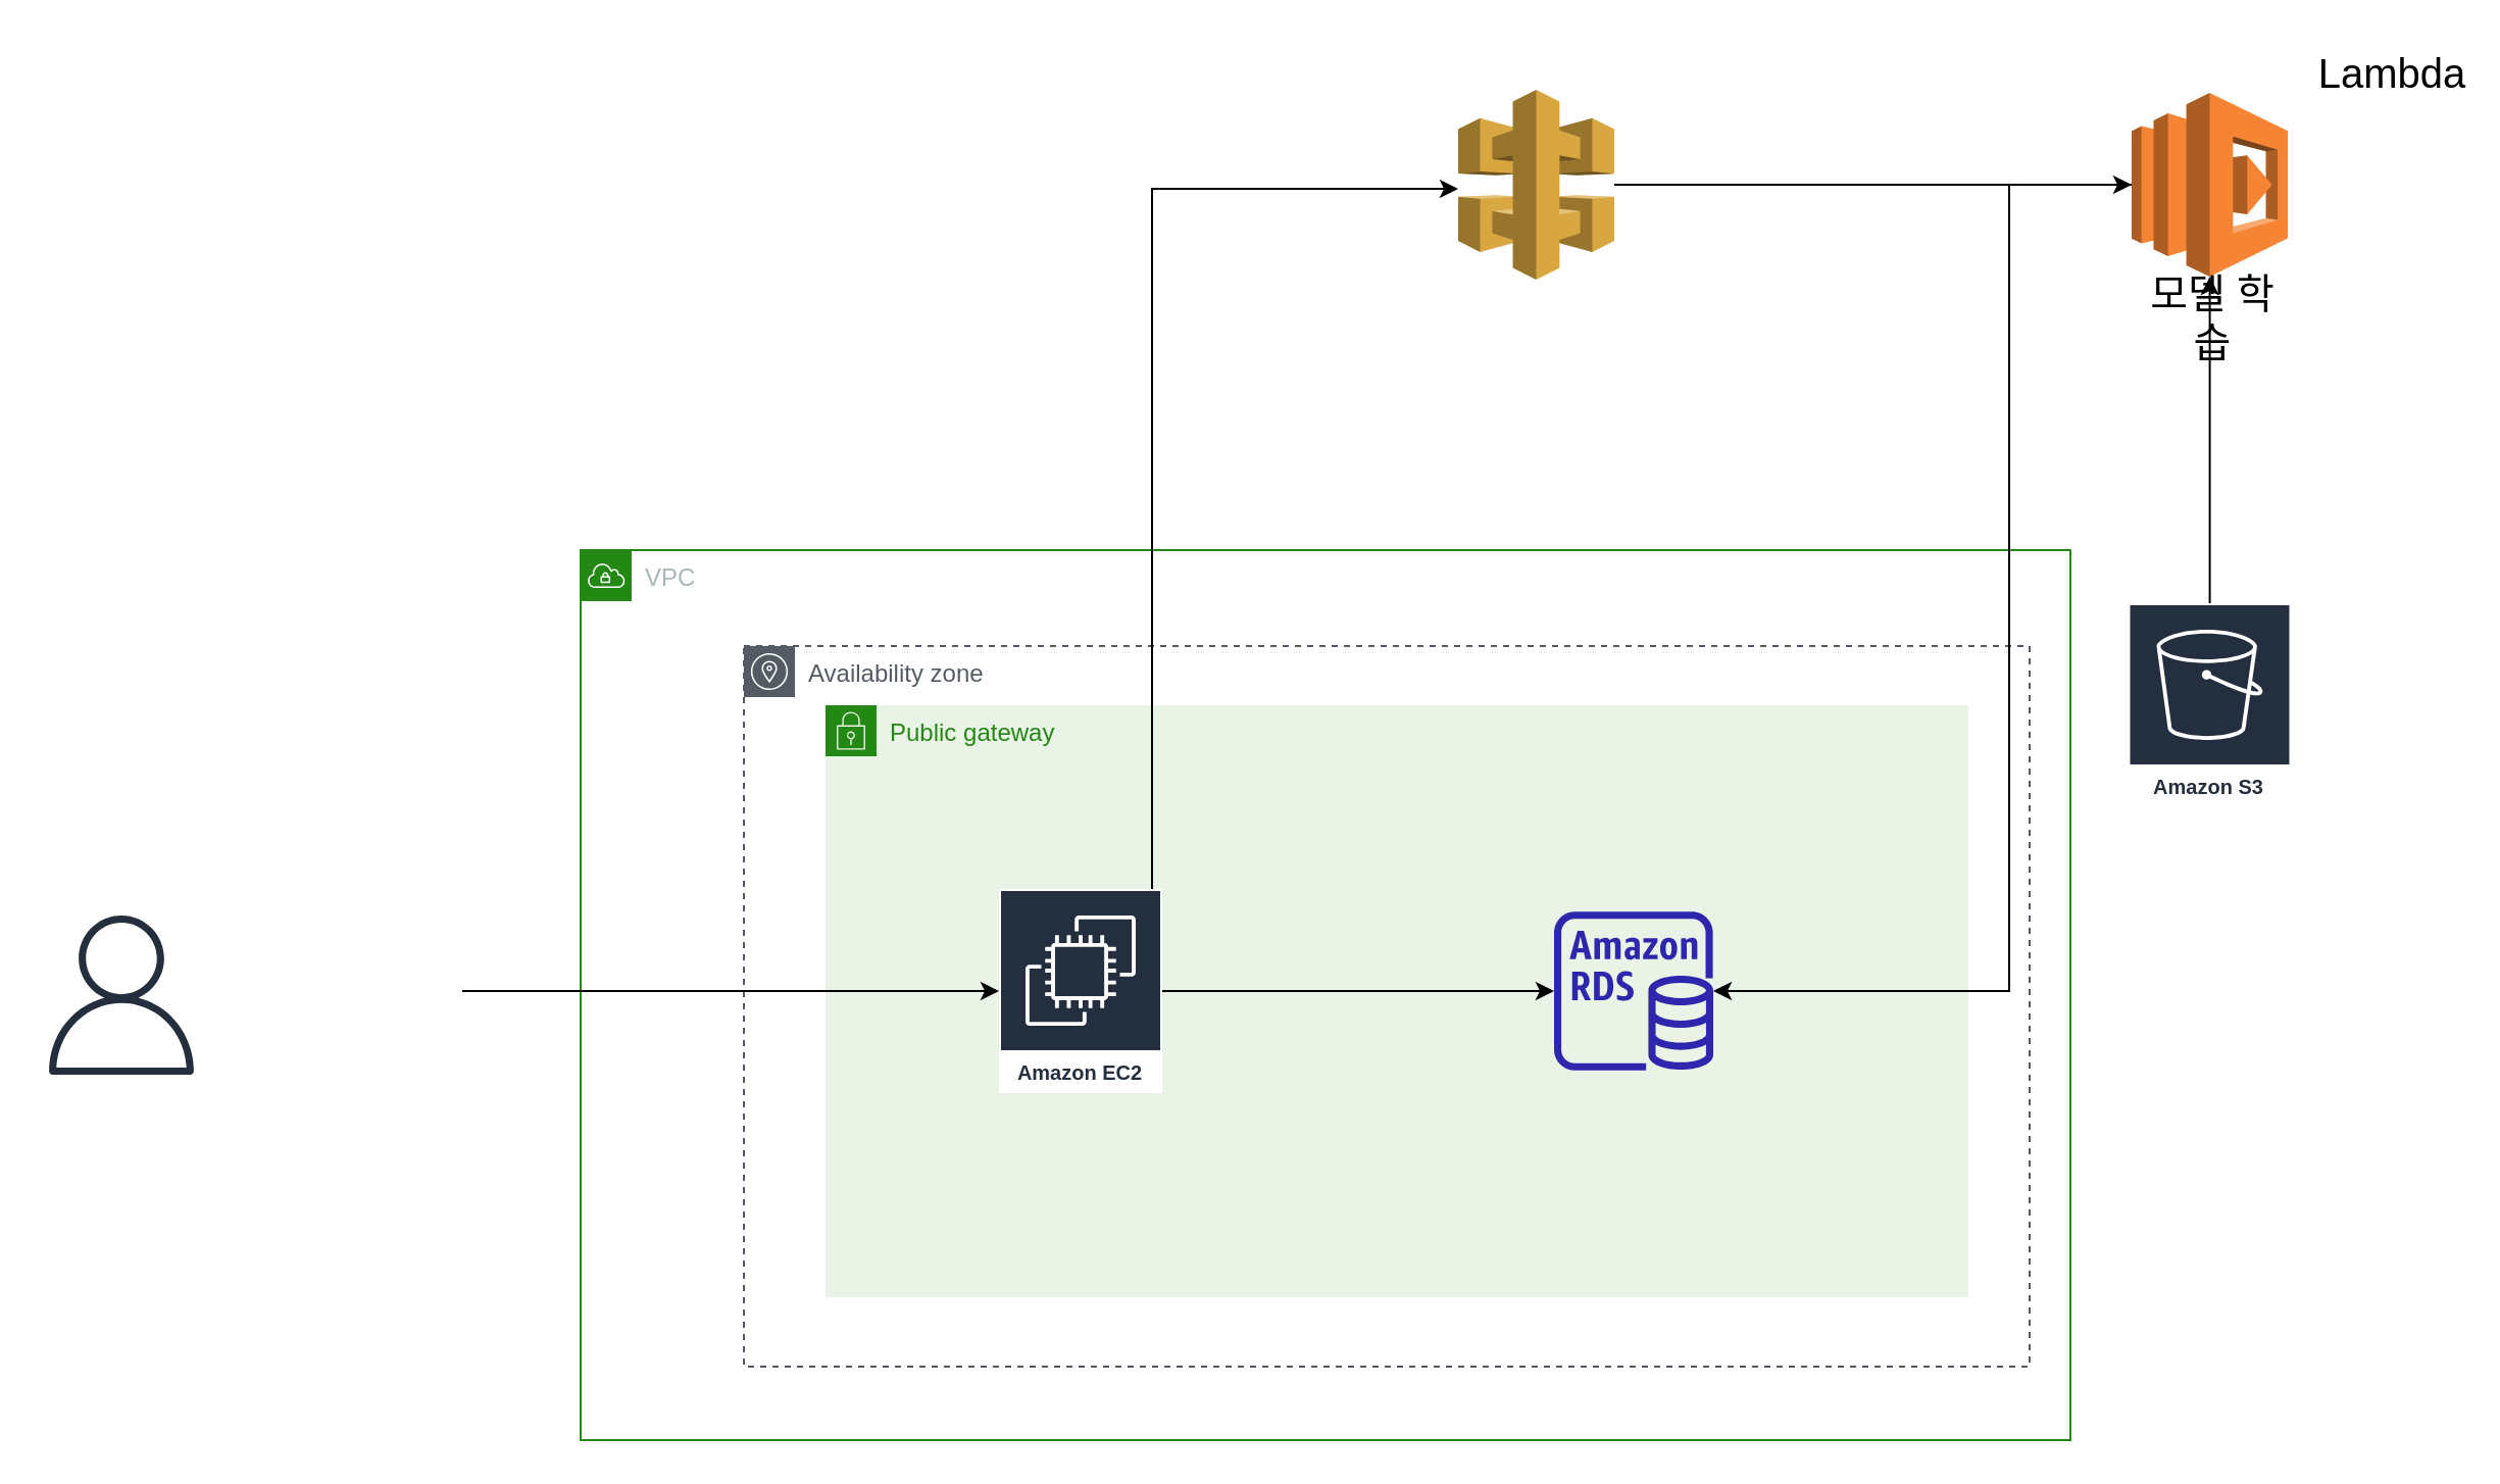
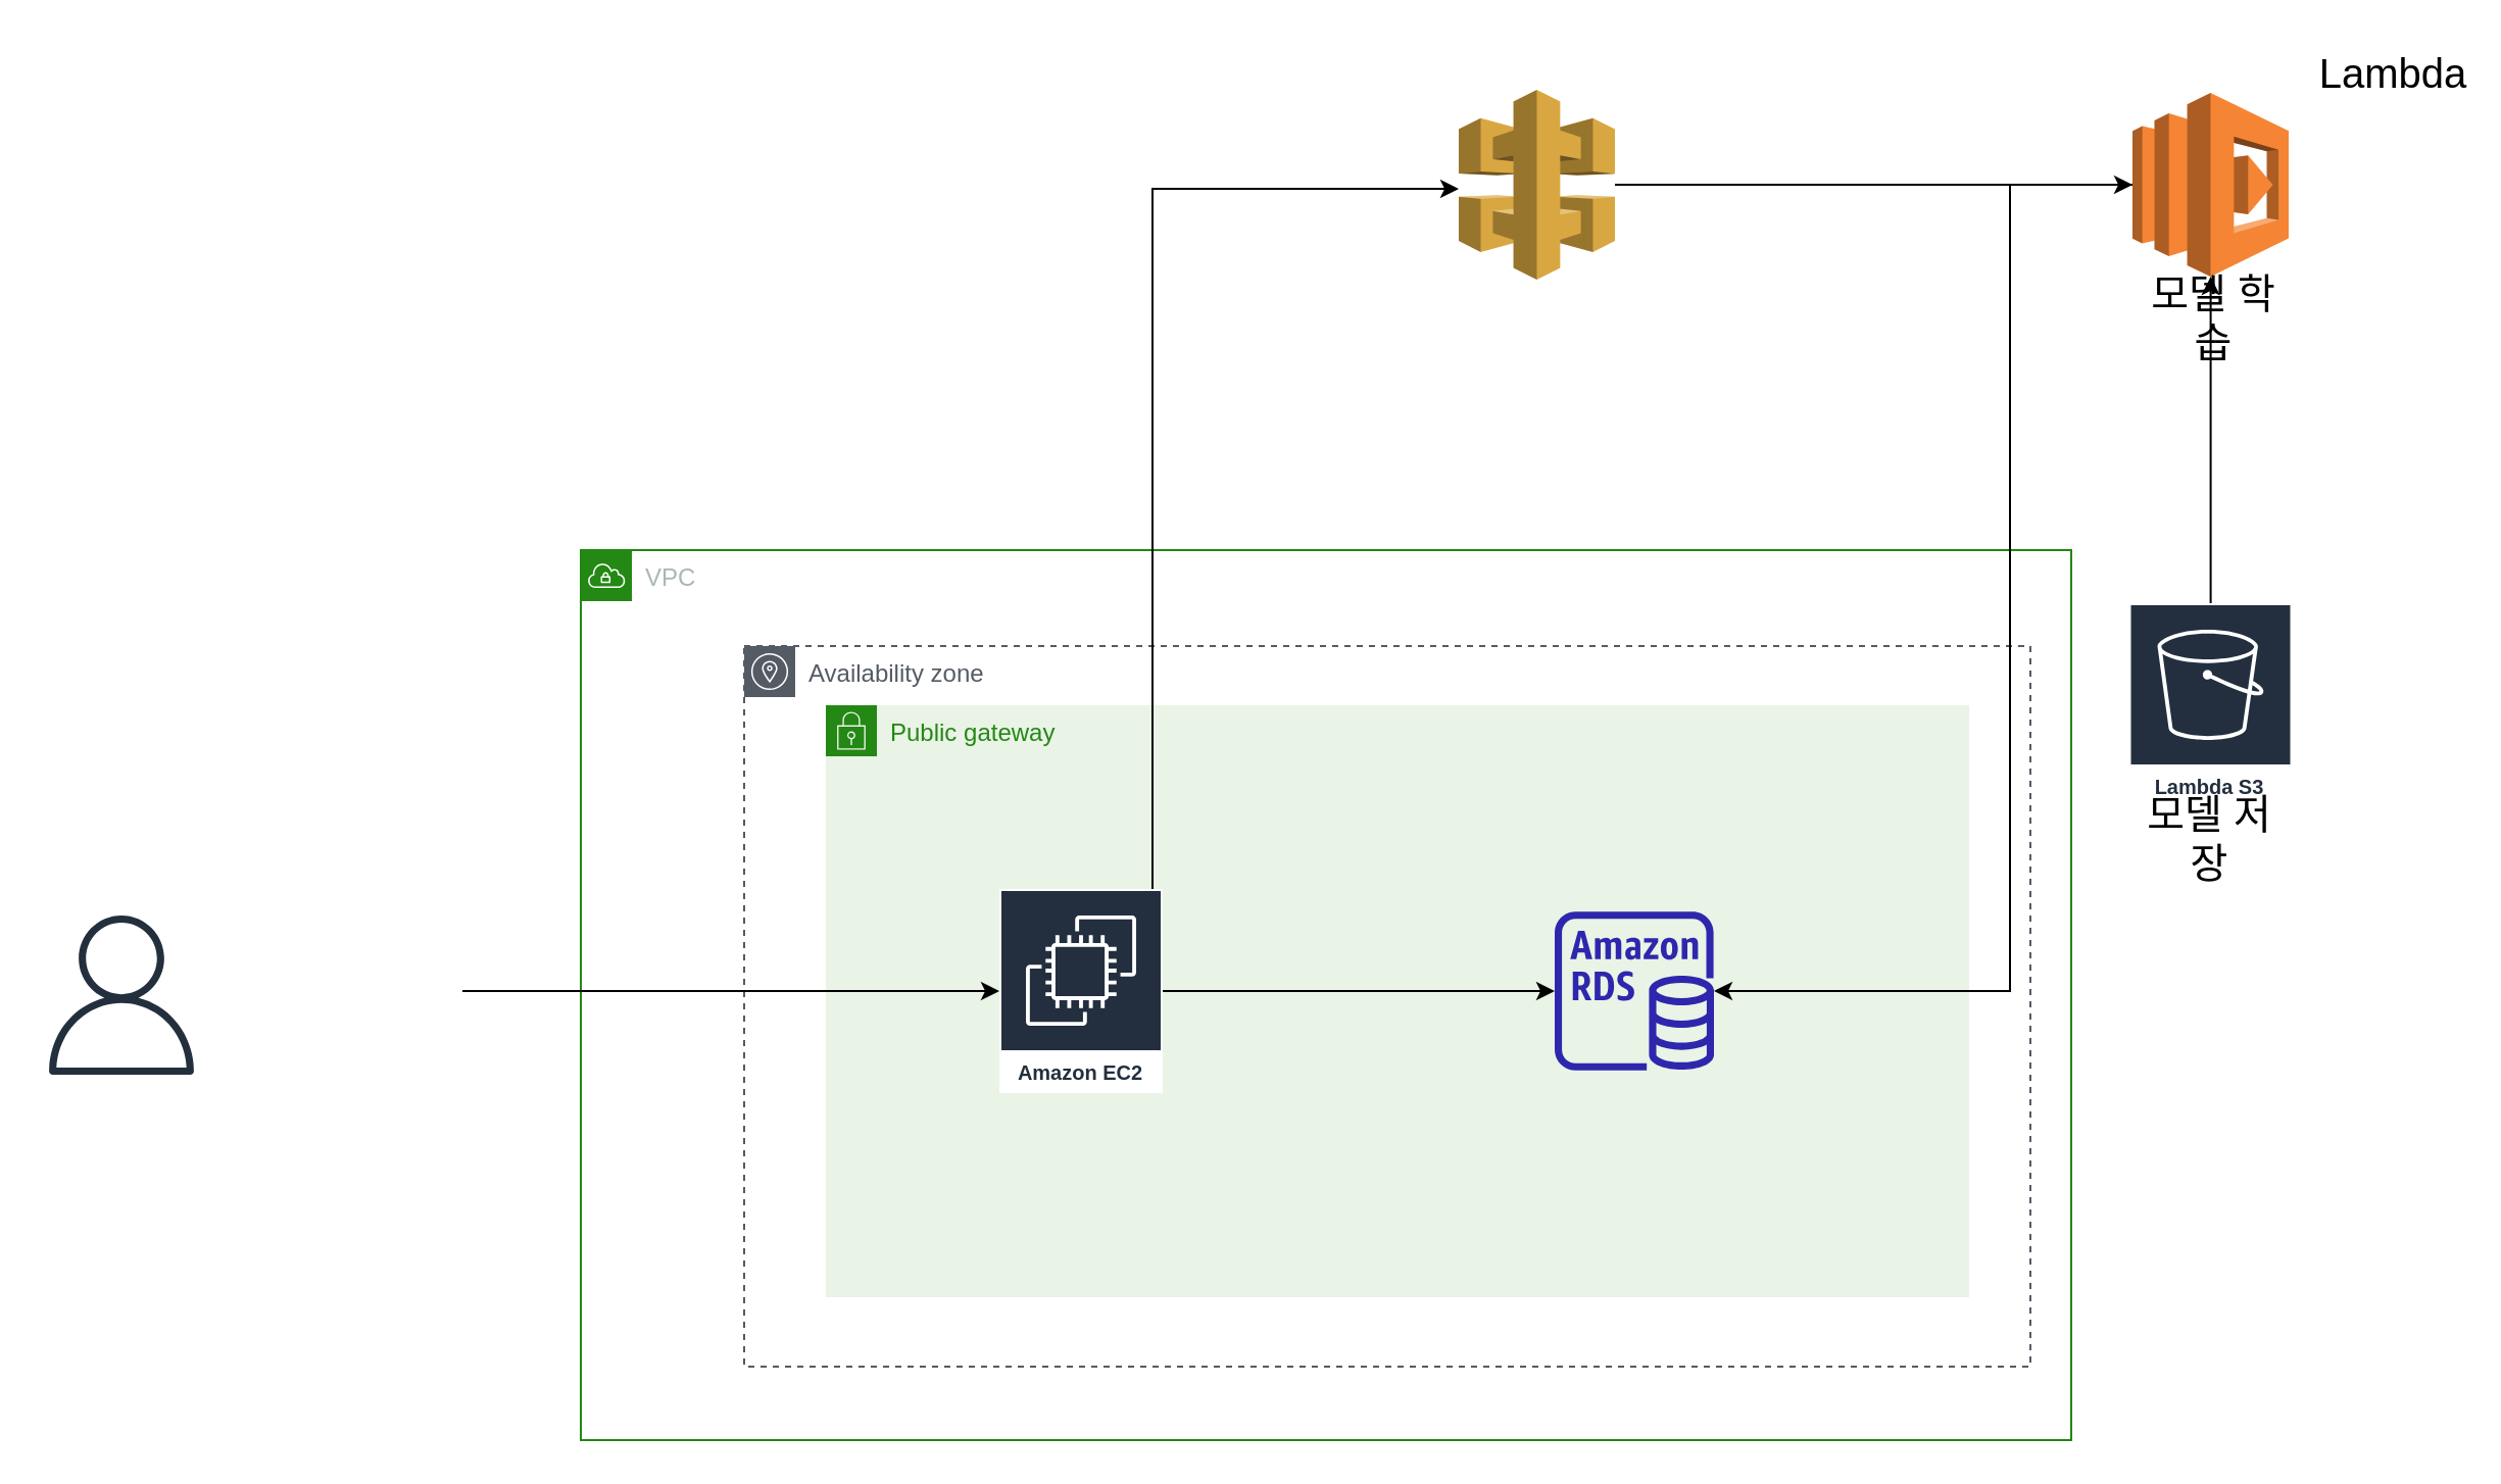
- <mxCell id="11" value="Amazon S3" style="sketch=0;outlineConnect=0;fontColor=#232F3E;gradientColor=none;strokeColor=#ffffff;fillColor=#232F3E;dashed=0;verticalLabelPosition=middle;verticalAlign=bottom;align=center;html=1;whiteSpace=wrap;fontSize=10;fontStyle=1;spacing=3;shape=mxgraph.aws4.productIcon;prIcon=mxgraph.aws4.s3;" vertex="1" parent="1"><mxGeometry x="1042.25" y="295" width="80" height="100" as="geometry" /></mxCell>
+ <mxCell id="11" value="Lambda S3" style="sketch=0;outlineConnect=0;fontColor=#232F3E;gradientColor=none;strokeColor=#ffffff;fillColor=#232F3E;dashed=0;verticalLabelPosition=middle;verticalAlign=bottom;align=center;html=1;whiteSpace=wrap;fontSize=10;fontStyle=1;spacing=3;shape=mxgraph.aws4.productIcon;prIcon=mxgraph.aws4.s3;" vertex="1" parent="1"><mxGeometry x="1042.25" y="295" width="80" height="100" as="geometry" /></mxCell>
+ <mxCell id="16" value="&lt;font style=&quot;font-size: 20px;&quot;&gt;모델 저장&lt;/font&gt;" style="text;html=1;strokeColor=none;fillColor=none;align=center;verticalAlign=middle;whiteSpace=wrap;rounded=0;" vertex="1" parent="1"><mxGeometry x="1042.25" y="395" width="80" height="30" as="geometry" /></mxCell>
